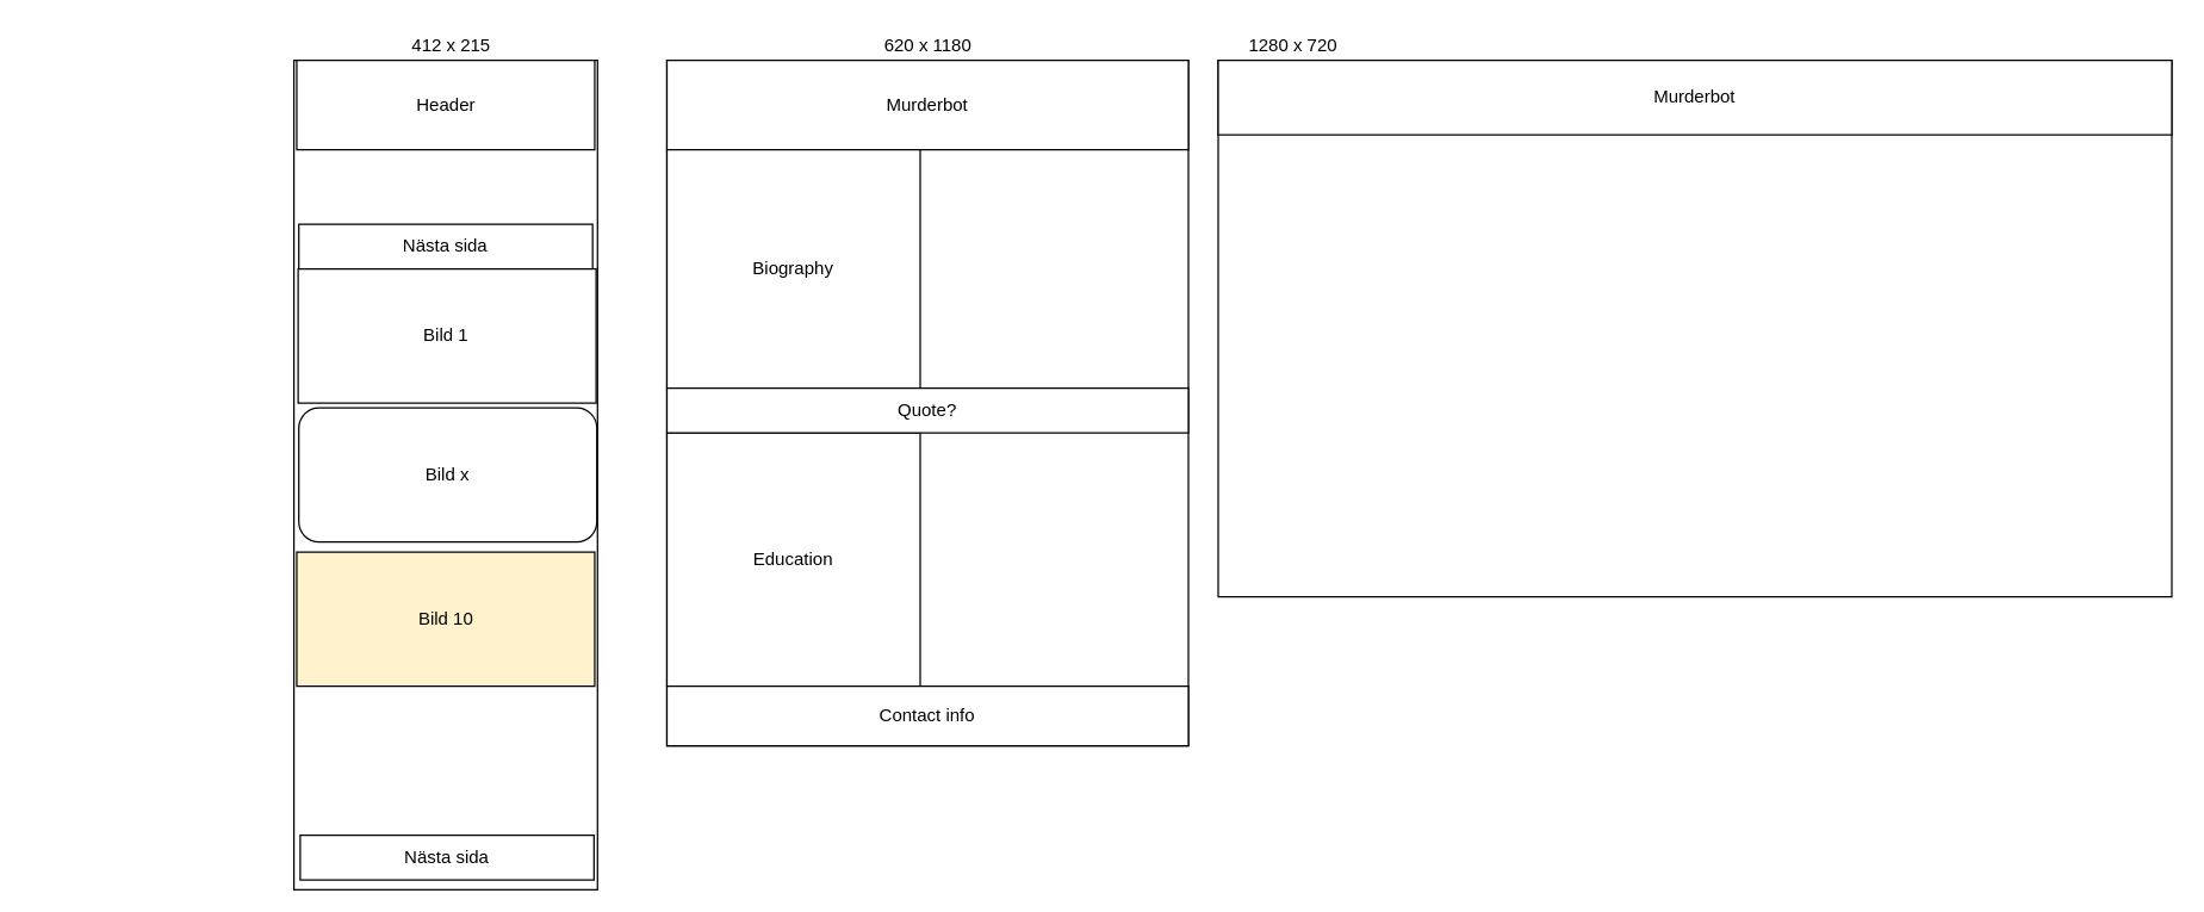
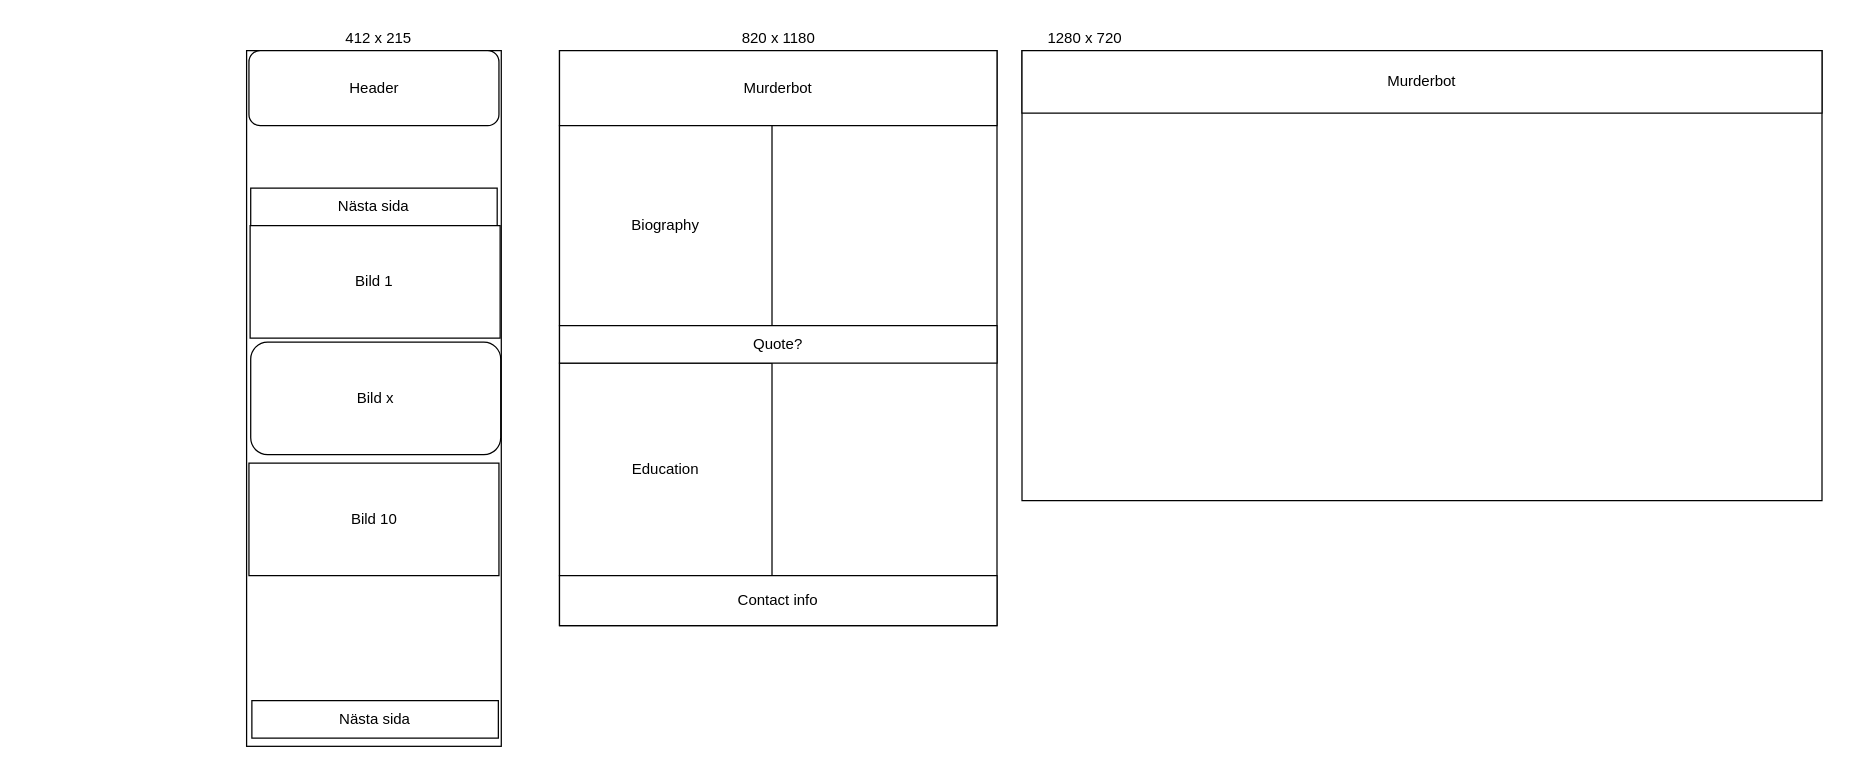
- <mxCell id="12" value="620 x 1180" style="text;html=1;align=center;verticalAlign=middle;resizable=0;points=[];autosize=1;strokeColor=none;fillColor=none;" parent="1" vertex="1"><mxGeometry x="587" width="70" height="20" as="geometry" y="20" /></mxCell>
+ <mxCell id="12" value="820 x 1180" style="text;html=1;align=center;verticalAlign=middle;resizable=0;points=[];autosize=1;strokeColor=none;fillColor=none;" parent="1" vertex="1"><mxGeometry x="587" width="70" height="20" as="geometry" y="20" /></mxCell>
- <mxCell id="4" value="Header" style="rounded=0;whiteSpace=wrap;html=1;" parent="2" vertex="1"><mxGeometry x="1.875" width="200" height="60" as="geometry" /></mxCell>
+ <mxCell id="4" value="Header" style="whiteSpace=wrap;html=1;rounded=1;" parent="2" vertex="1"><mxGeometry x="1.875" width="200" height="60" as="geometry" /></mxCell>
- <mxCell id="10" value="Bild 10" style="rounded=0;whiteSpace=wrap;html=1;fillColor=#fff2cc;" parent="2" vertex="1"><mxGeometry x="1.88" y="330" width="200" height="90" as="geometry" /></mxCell>
+ <mxCell id="10" value="Bild 10" style="rounded=0;whiteSpace=wrap;html=1;" parent="2" vertex="1"><mxGeometry x="1.88" y="330" width="200" height="90" as="geometry" /></mxCell>
